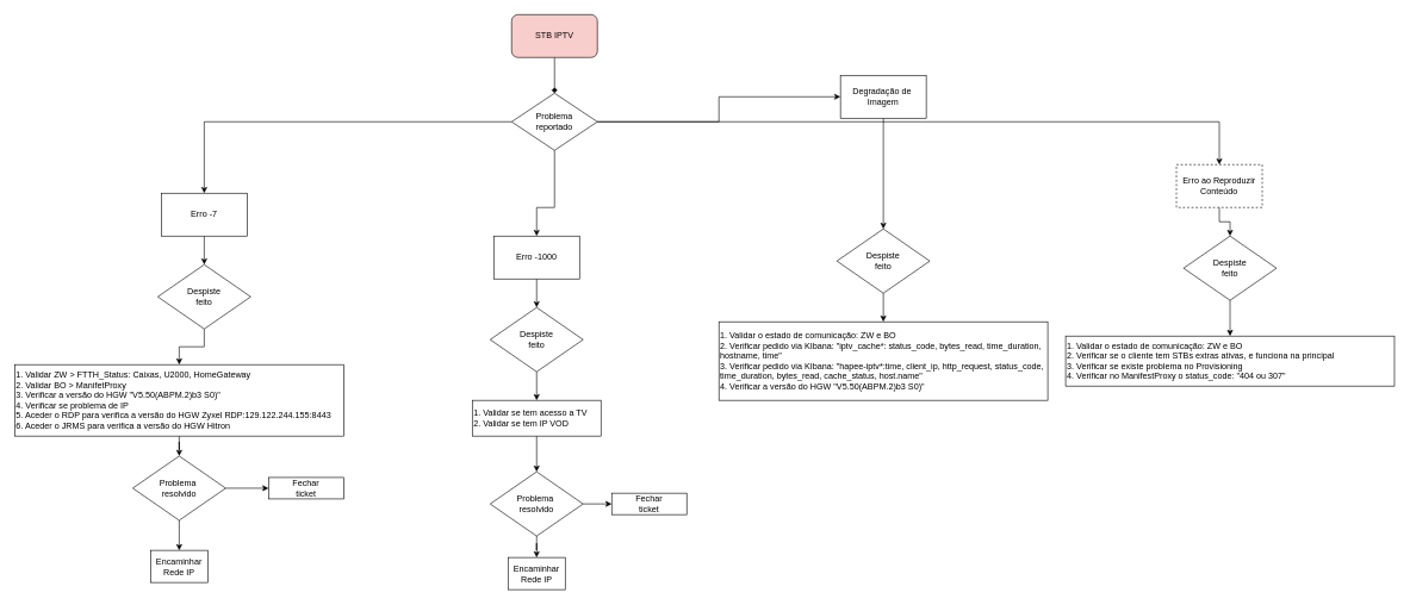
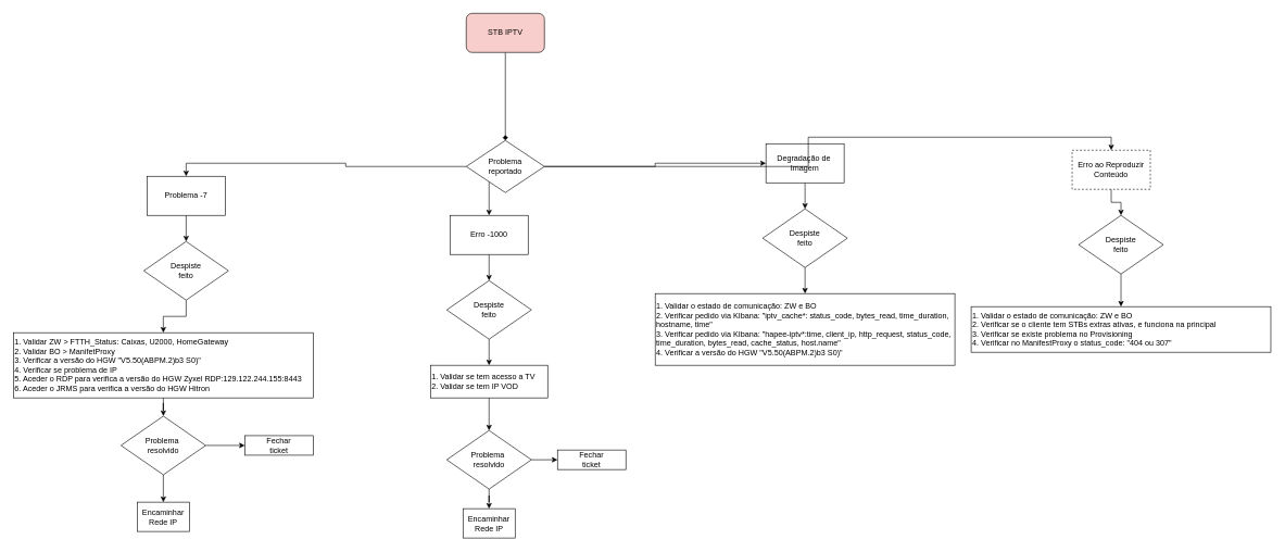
- <mxCell id="9" value="Degradação de&amp;nbsp;&lt;br&gt;Imagem" style="rounded=0;whiteSpace=wrap;html=1;" parent="1" vertex="1"><mxGeometry x="1175" y="105" width="120" height="60" as="geometry" /></mxCell>
+ <mxCell id="9" value="Degradação de&amp;nbsp;&lt;br&gt;Imagem" style="rounded=0;whiteSpace=wrap;html=1;" parent="1" vertex="1"><mxGeometry x="1175" y="220" width="120" height="60" as="geometry" /></mxCell>
- <mxCell id="13" value="Problema&lt;br&gt;reportado" style="rhombus;whiteSpace=wrap;html=1;" parent="1" vertex="1"><mxGeometry x="715" y="130" width="120" height="80" as="geometry" /></mxCell>
+ <mxCell id="13" value="Problema&lt;br&gt;reportado" style="rhombus;whiteSpace=wrap;html=1;" parent="1" vertex="1"><mxGeometry x="715" y="215" width="120" height="80" as="geometry" /></mxCell>
- <mxCell id="5" value="Erro -7" style="rounded=0;whiteSpace=wrap;html=1;" parent="1" vertex="1"><mxGeometry x="225" y="270" width="120" height="60" as="geometry" /></mxCell>
+ <mxCell id="5" value="Problema -7" style="rounded=0;whiteSpace=wrap;html=1;" parent="1" vertex="1"><mxGeometry x="225" y="270" width="120" height="60" as="geometry" /></mxCell>
